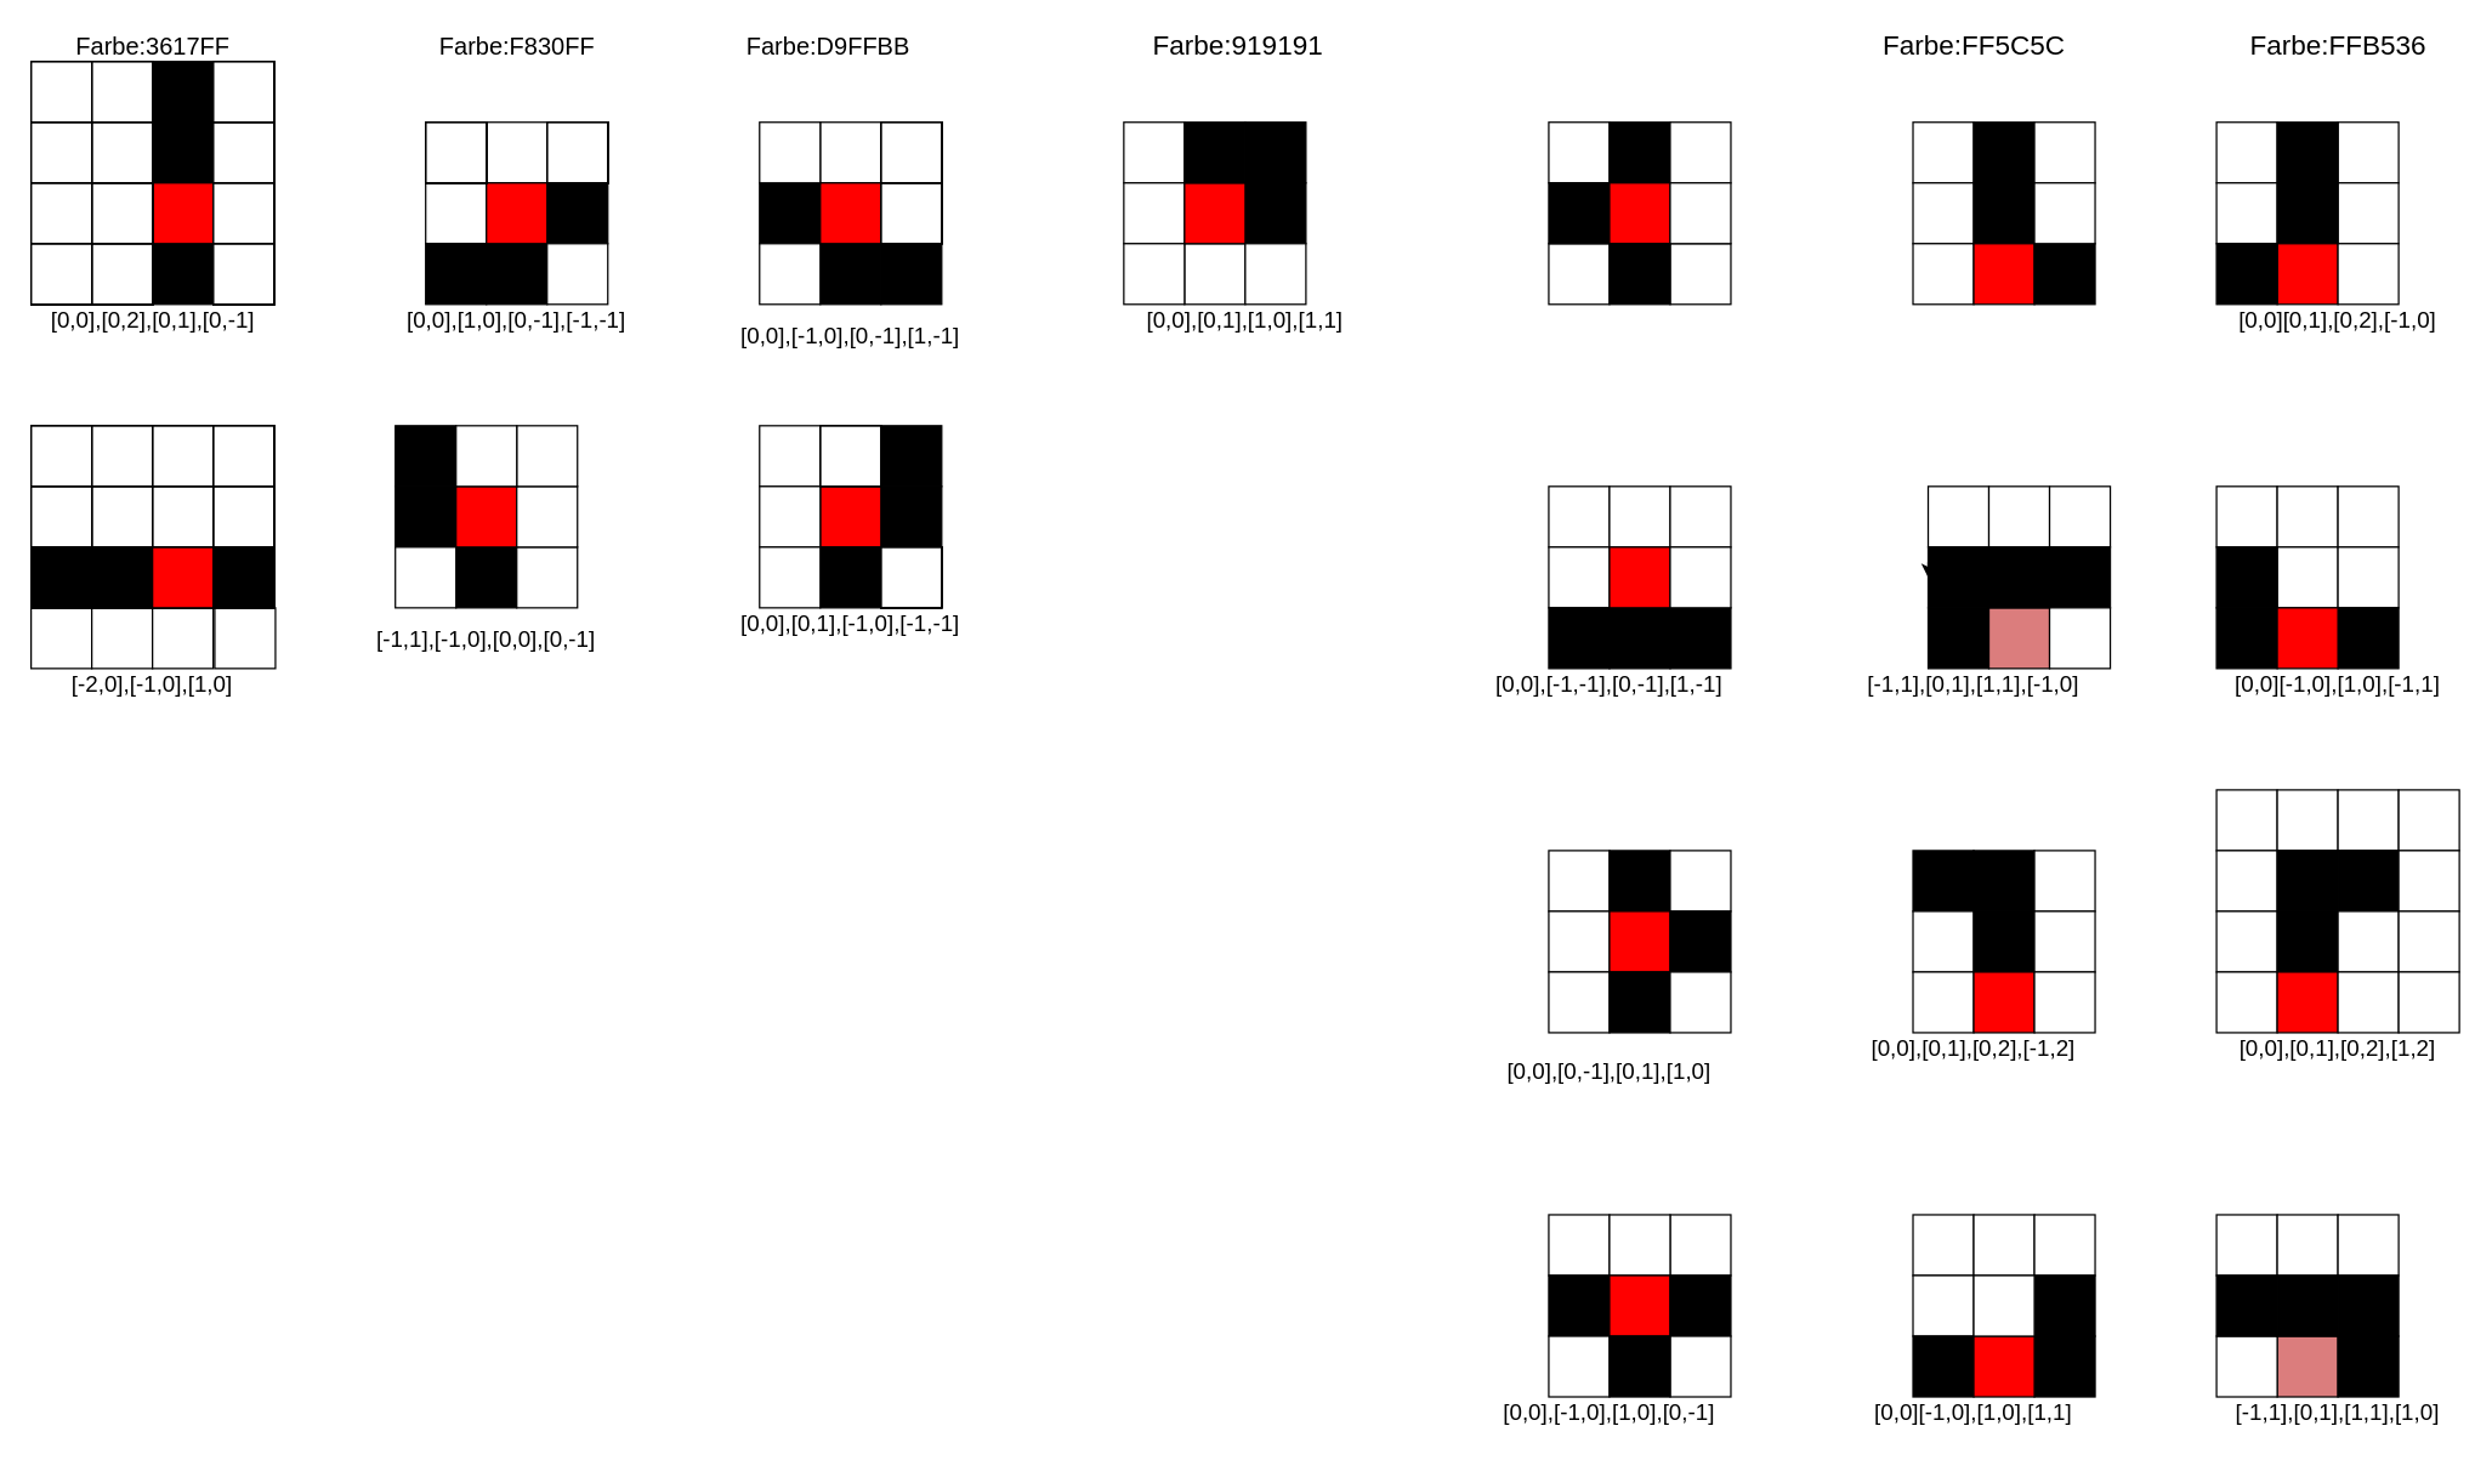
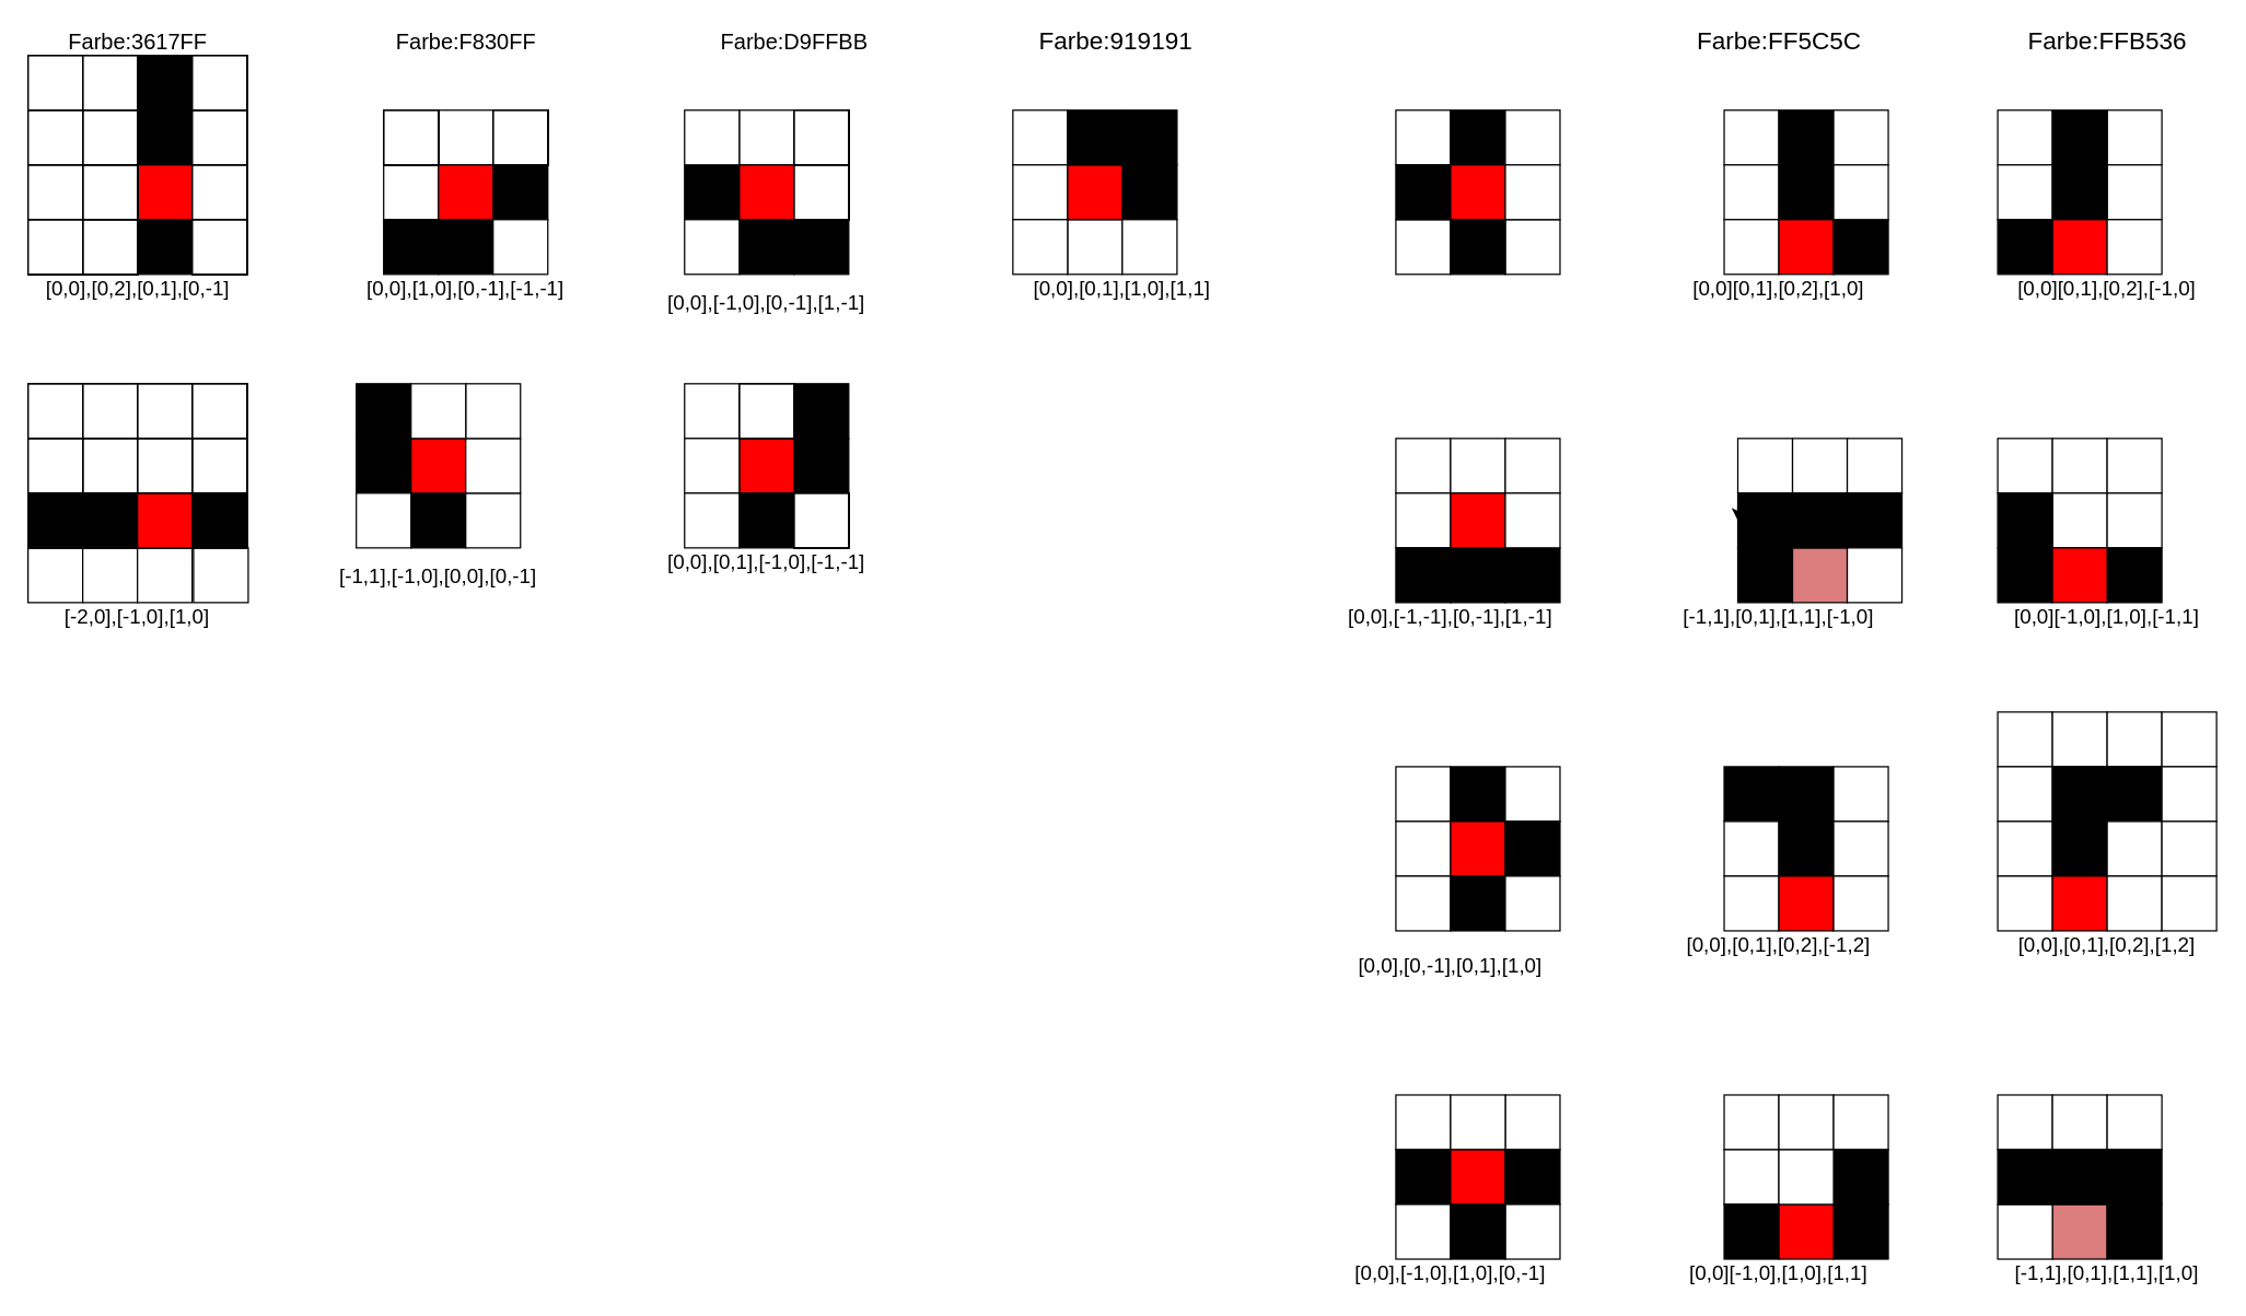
- <mxCell id="590" value="&lt;font size=&quot;3&quot;&gt;Farbe:D9FFBB&lt;/font&gt;" style="text;html=1;align=center;verticalAlign=middle;resizable=0;points=[];autosize=1;" parent="1" vertex="1"><mxGeometry x="485" y="20" width="120" height="20" as="geometry" /></mxCell>
+ <mxCell id="590" value="&lt;font size=&quot;3&quot;&gt;Farbe:D9FFBB&lt;/font&gt;" style="text;html=1;align=center;verticalAlign=middle;resizable=0;points=[];autosize=1;" parent="1" vertex="1"><mxGeometry x="520" y="20" width="120" height="20" as="geometry" /></mxCell>
+ <mxCell id="133" value="[0,0][0,1],[0,2],[1,0]" style="text;html=1;strokeColor=none;fillColor=none;align=center;verticalAlign=middle;whiteSpace=wrap;rounded=0;fontSize=15;" parent="1" vertex="1"><mxGeometry x="1220" y="200" width="160" height="20" as="geometry" /></mxCell>
